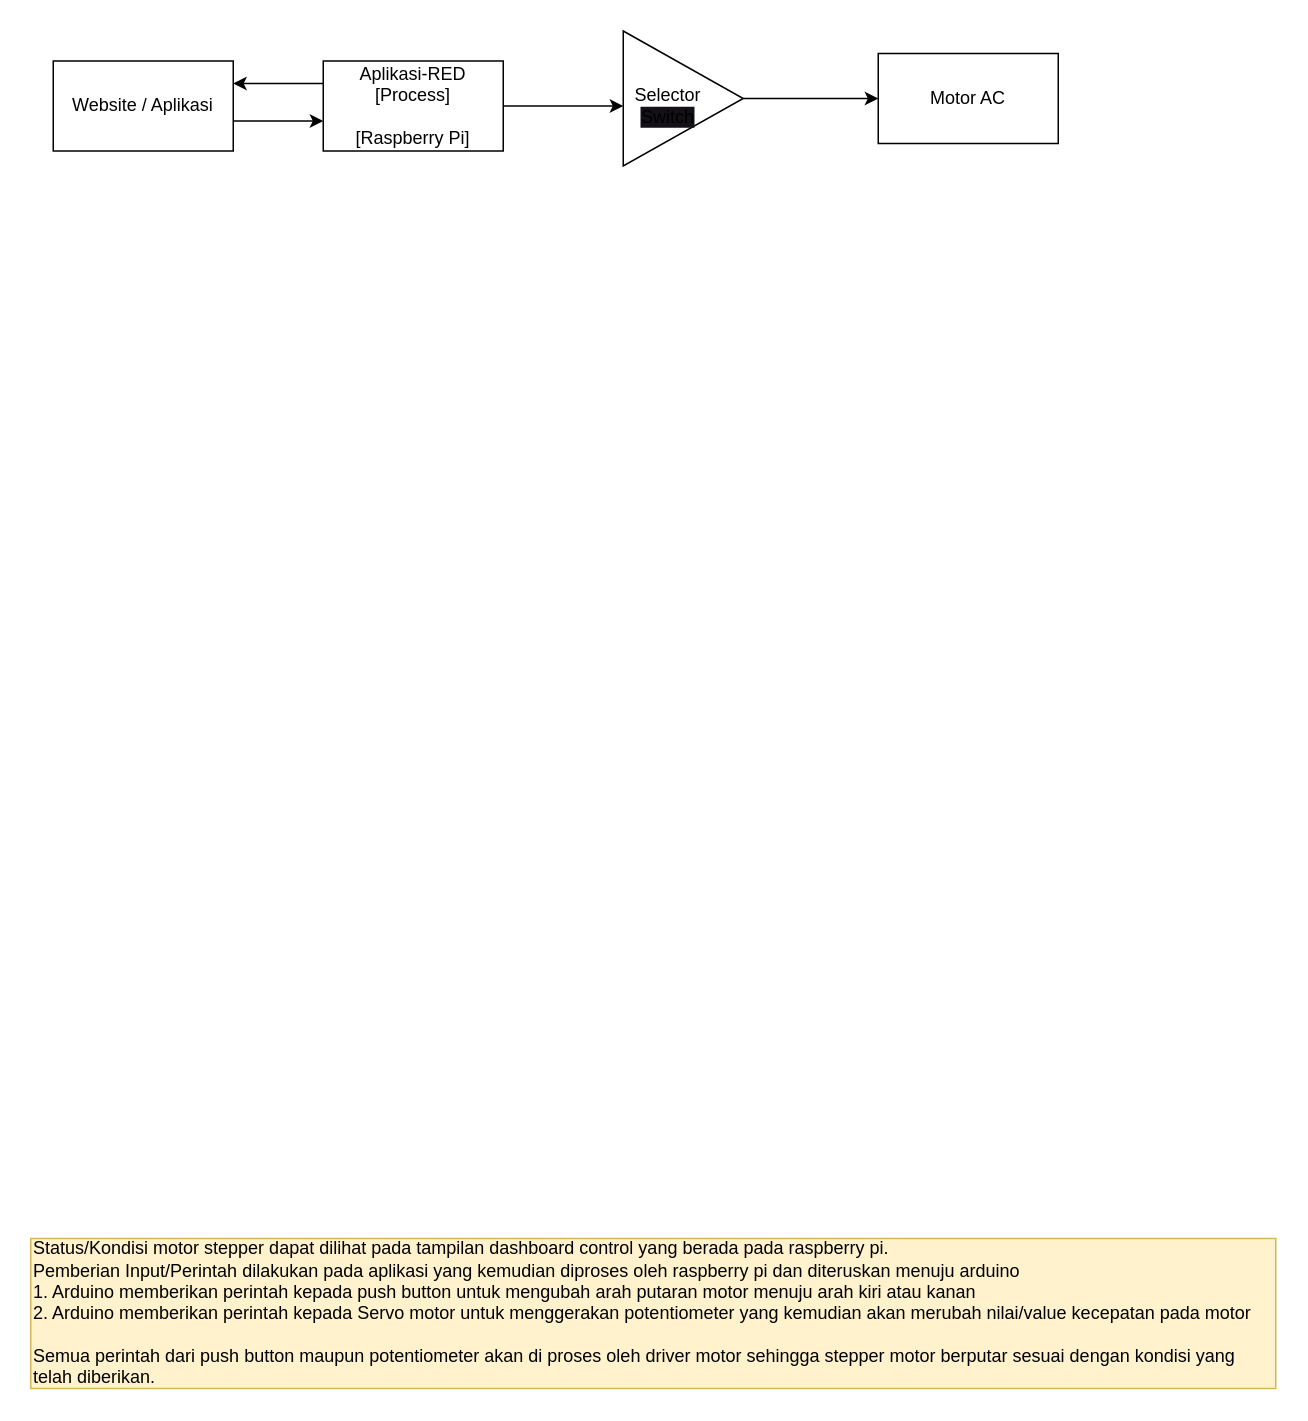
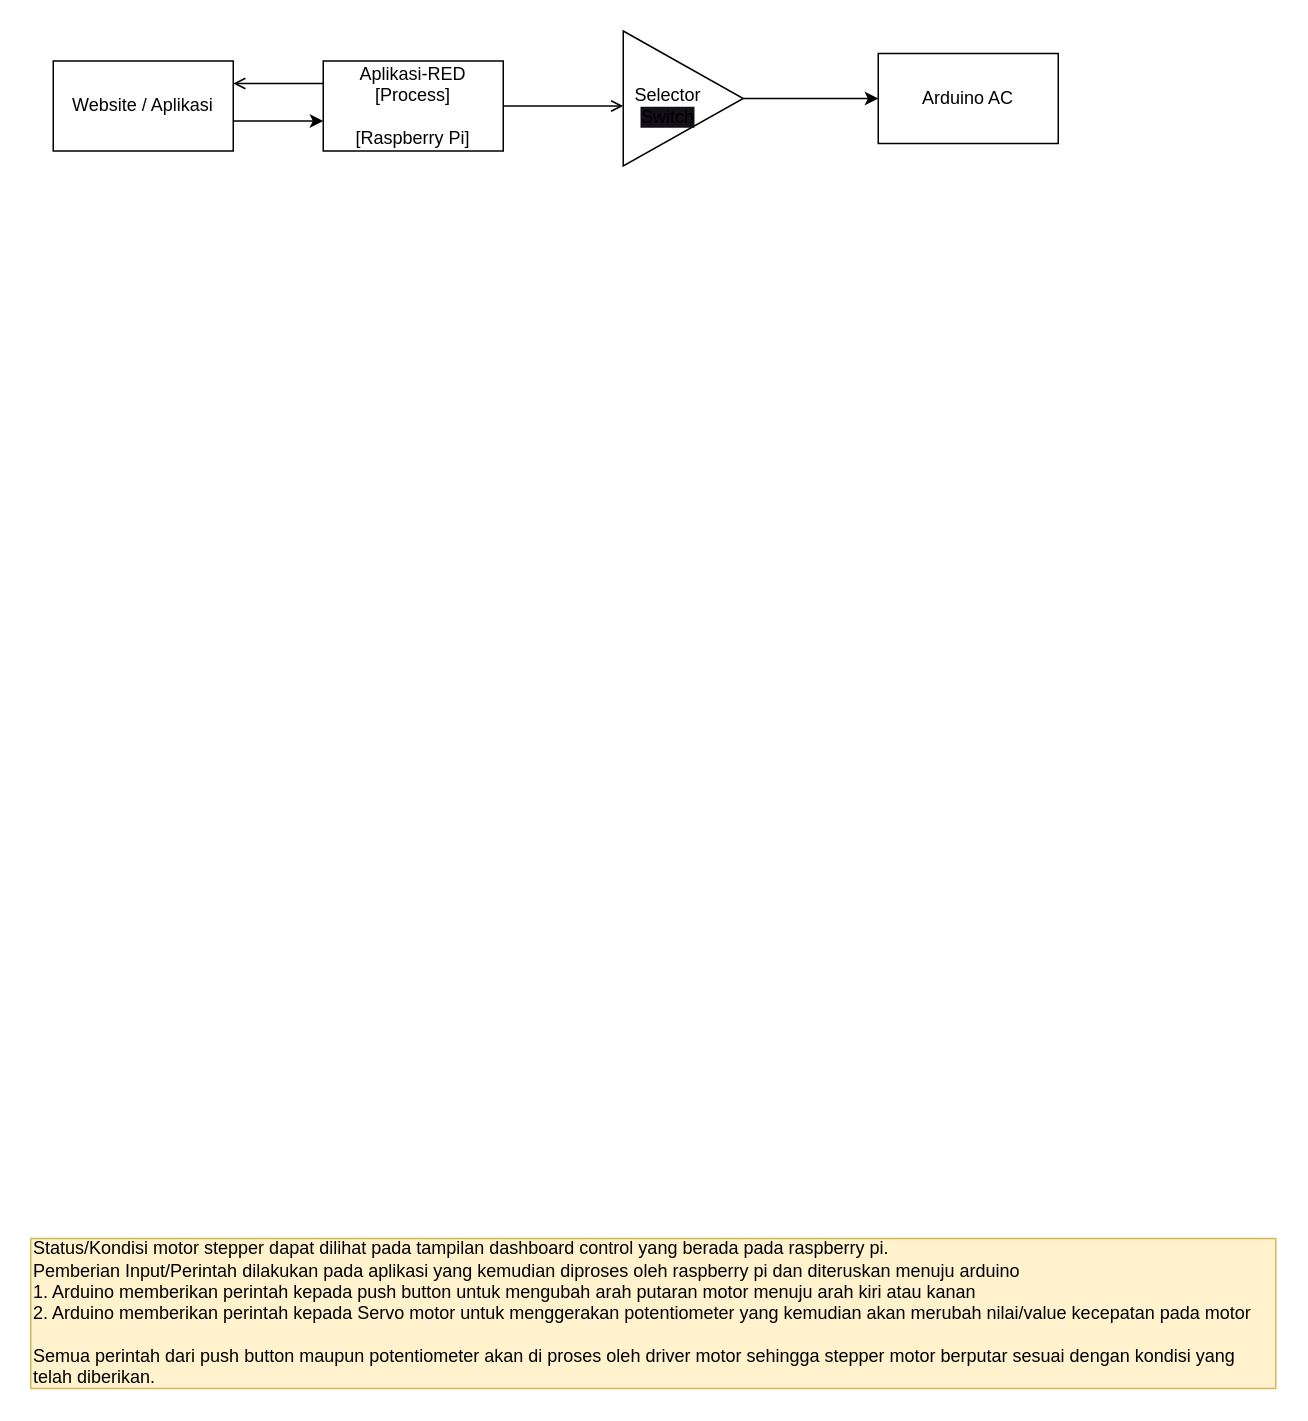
- <mxCell id="2" style="edgeStyle=orthogonalEdgeStyle;rounded=0;orthogonalLoop=1;jettySize=auto;html=1;exitX=0;exitY=0.25;exitDx=0;exitDy=0;entryX=1;entryY=0.25;entryDx=0;entryDy=0;" parent="1" source="4" edge="1" target="6"><mxGeometry relative="1" as="geometry"><mxPoint x="415" y="120" as="targetPoint" /></mxGeometry></mxCell>
+ <mxCell id="2" style="edgeStyle=orthogonalEdgeStyle;rounded=0;orthogonalLoop=1;jettySize=auto;html=1;exitX=0;exitY=0.25;exitDx=0;exitDy=0;entryX=1;entryY=0.25;entryDx=0;entryDy=0;endArrow=open;" parent="1" source="4" edge="1" target="6"><mxGeometry relative="1" as="geometry"><mxPoint x="415" y="120" as="targetPoint" /></mxGeometry></mxCell>
- <mxCell id="7" value="Motor AC" style="rounded=0;whiteSpace=wrap;html=1;" parent="1" vertex="1"><mxGeometry x="585" y="35" width="120" height="60" as="geometry" /></mxCell>
+ <mxCell id="7" value="Arduino AC" style="rounded=0;whiteSpace=wrap;html=1;" parent="1" vertex="1"><mxGeometry x="585" y="35" width="120" height="60" as="geometry" /></mxCell>
- <mxCell id="3" style="edgeStyle=orthogonalEdgeStyle;rounded=0;orthogonalLoop=1;jettySize=auto;html=1;exitX=1;exitY=0.5;exitDx=0;exitDy=0;entryX=0;entryY=0.5;entryDx=0;entryDy=0;" edge="1" parent="1" source="4" target="11"><mxGeometry relative="1" as="geometry"><Array as="points" /></mxGeometry></mxCell>
+ <mxCell id="3" style="edgeStyle=orthogonalEdgeStyle;rounded=0;orthogonalLoop=1;jettySize=auto;html=1;exitX=1;exitY=0.5;exitDx=0;exitDy=0;entryX=0;entryY=0.5;entryDx=0;entryDy=0;endArrow=open;" edge="1" parent="1" source="4" target="11"><mxGeometry relative="1" as="geometry"><Array as="points" /></mxGeometry></mxCell>
